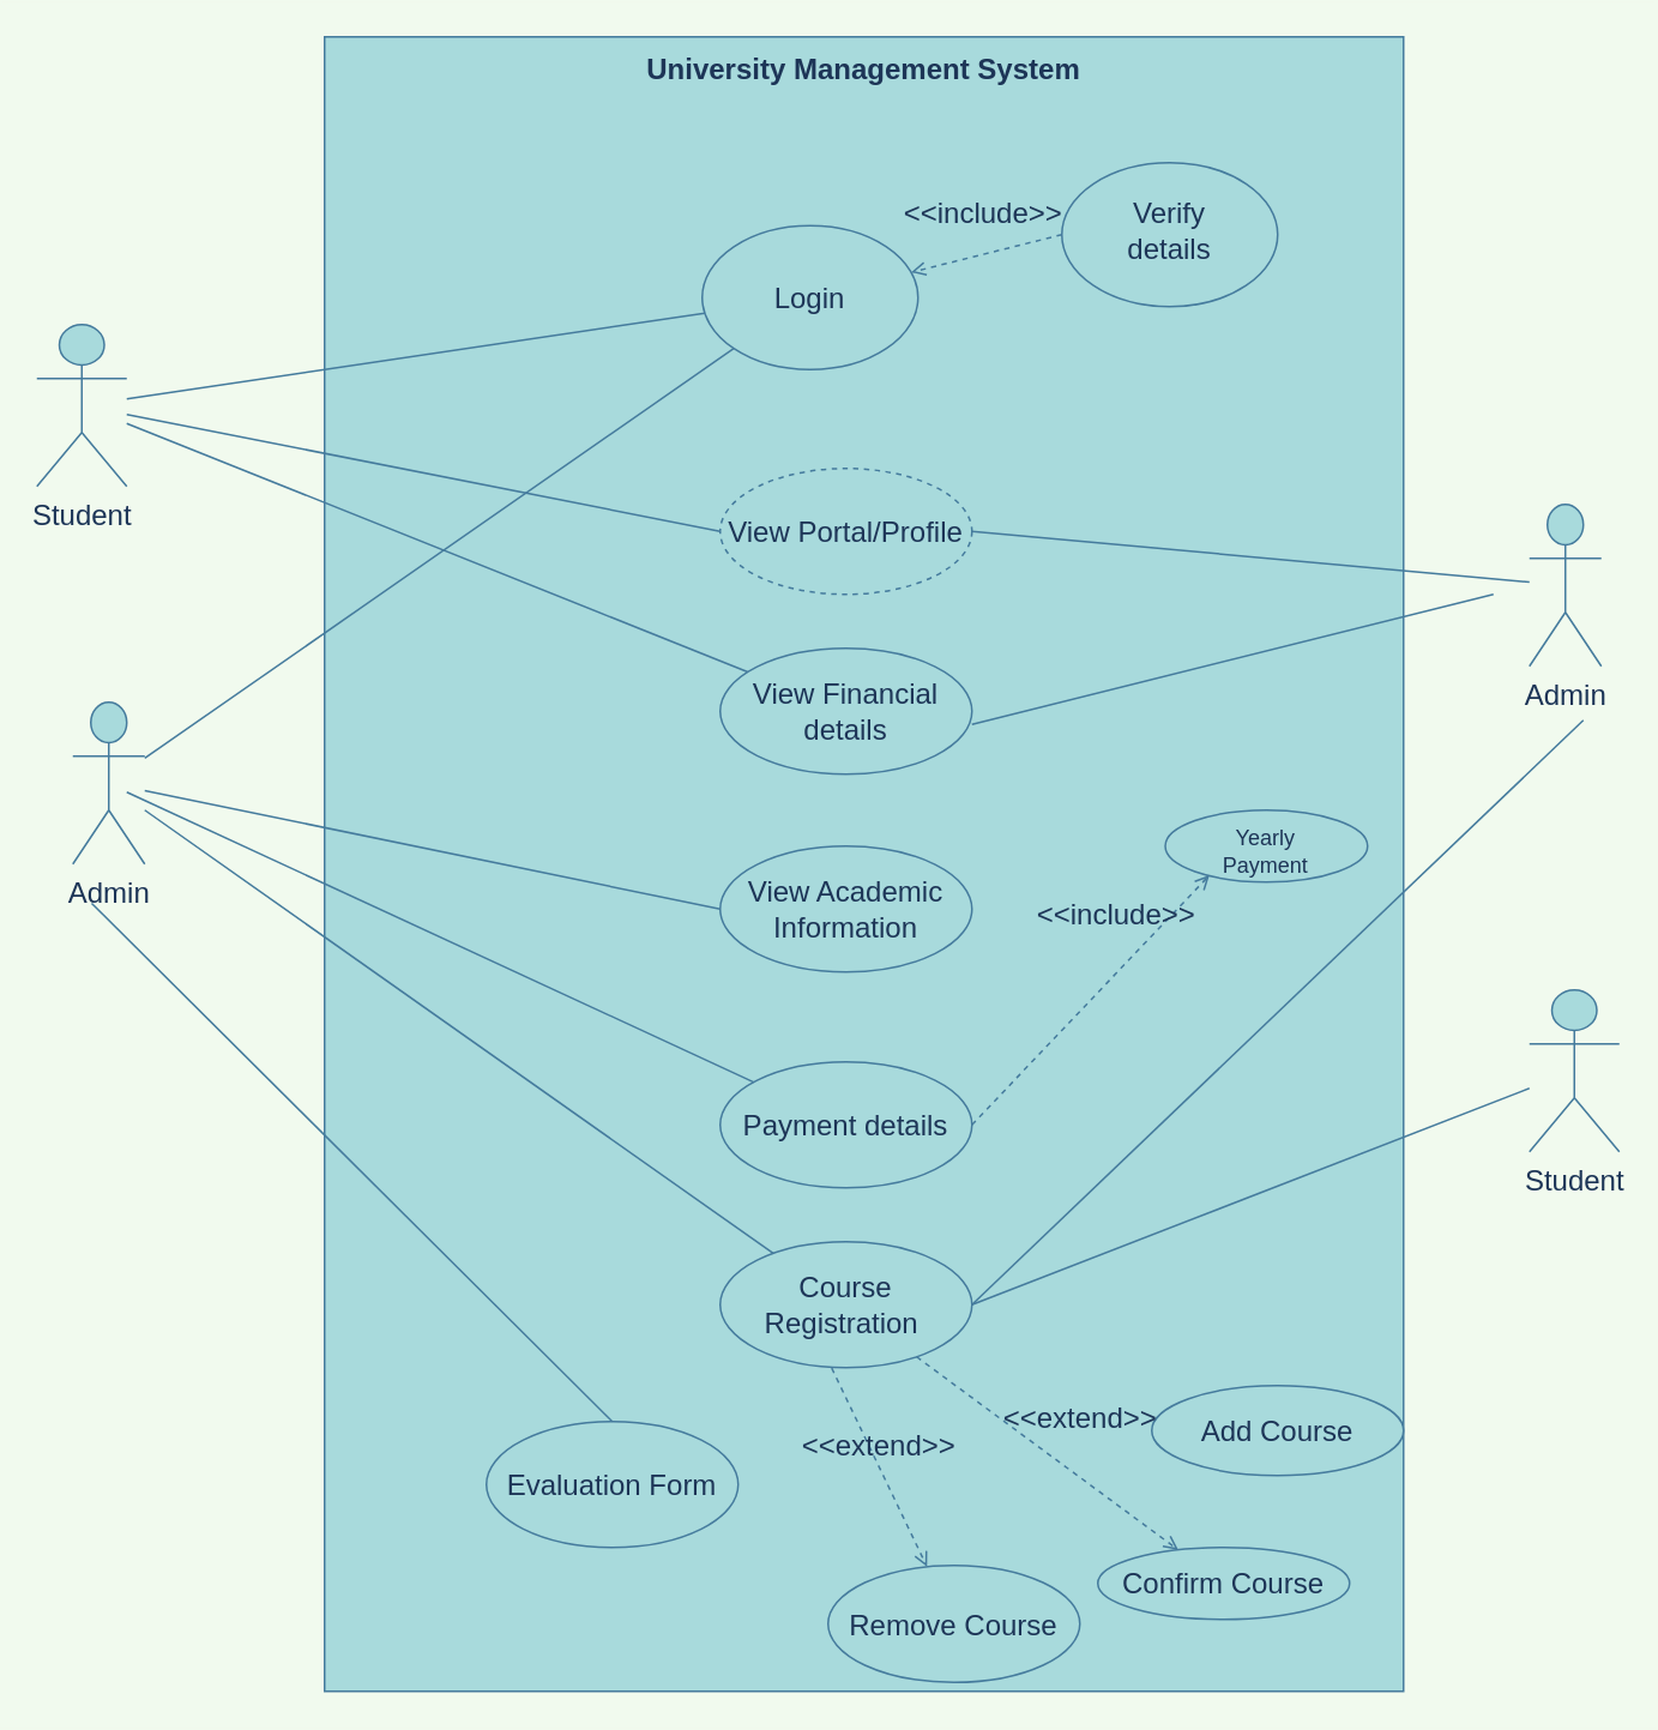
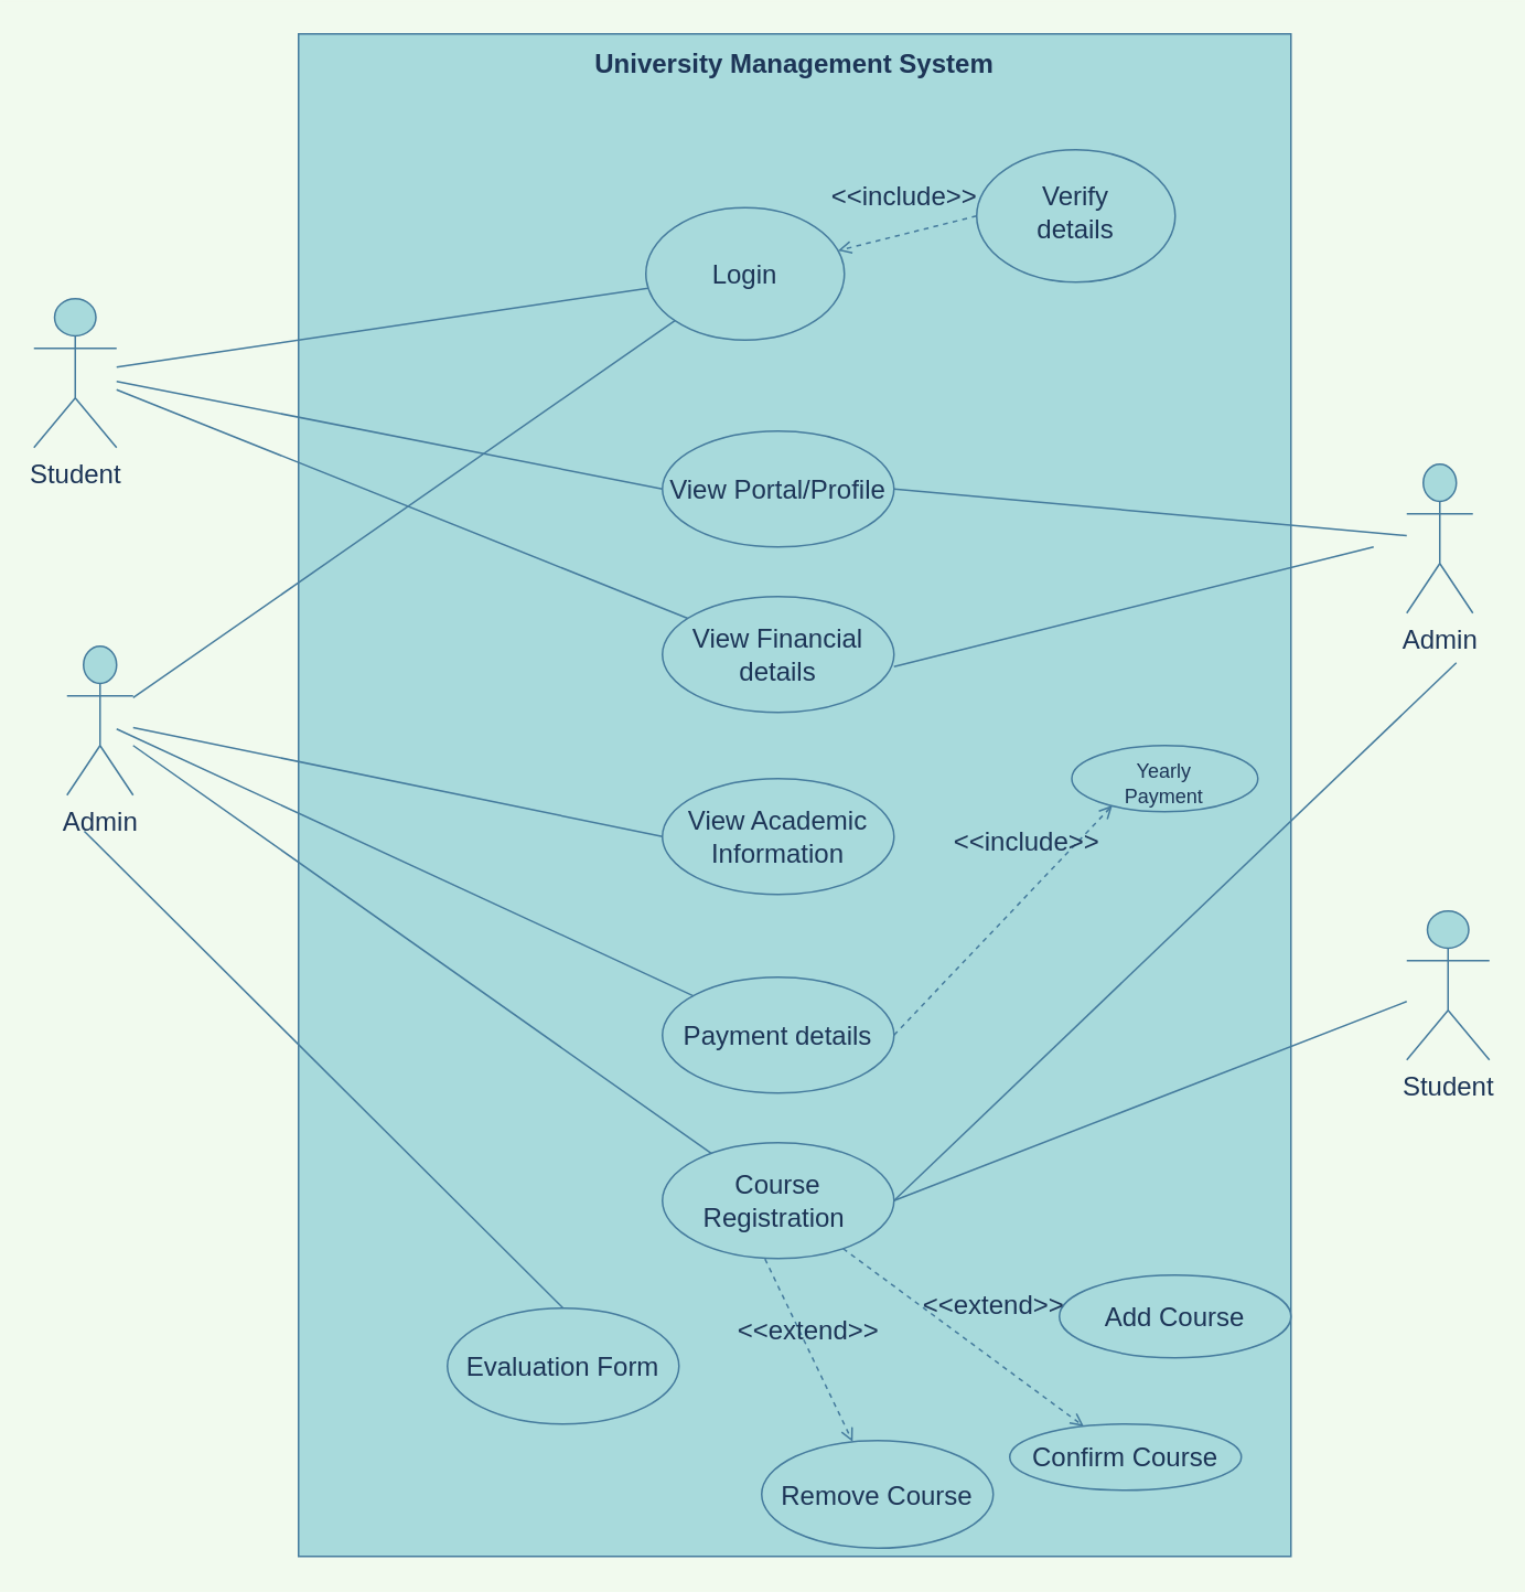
- <mxCell id="14" value="View Portal/Profile" style="ellipse;whiteSpace=wrap;html=1;fontSize=16;fillColor=#A8DADC;strokeColor=#457B9D;fontColor=#1D3557;dashed=1;" vertex="1" parent="1"><mxGeometry x="400" y="260" width="140" height="70" as="geometry" /></mxCell>
+ <mxCell id="14" value="View Portal/Profile" style="ellipse;whiteSpace=wrap;html=1;fontSize=16;fillColor=#A8DADC;strokeColor=#457B9D;fontColor=#1D3557;" vertex="1" parent="1"><mxGeometry x="400" y="260" width="140" height="70" as="geometry" /></mxCell>
